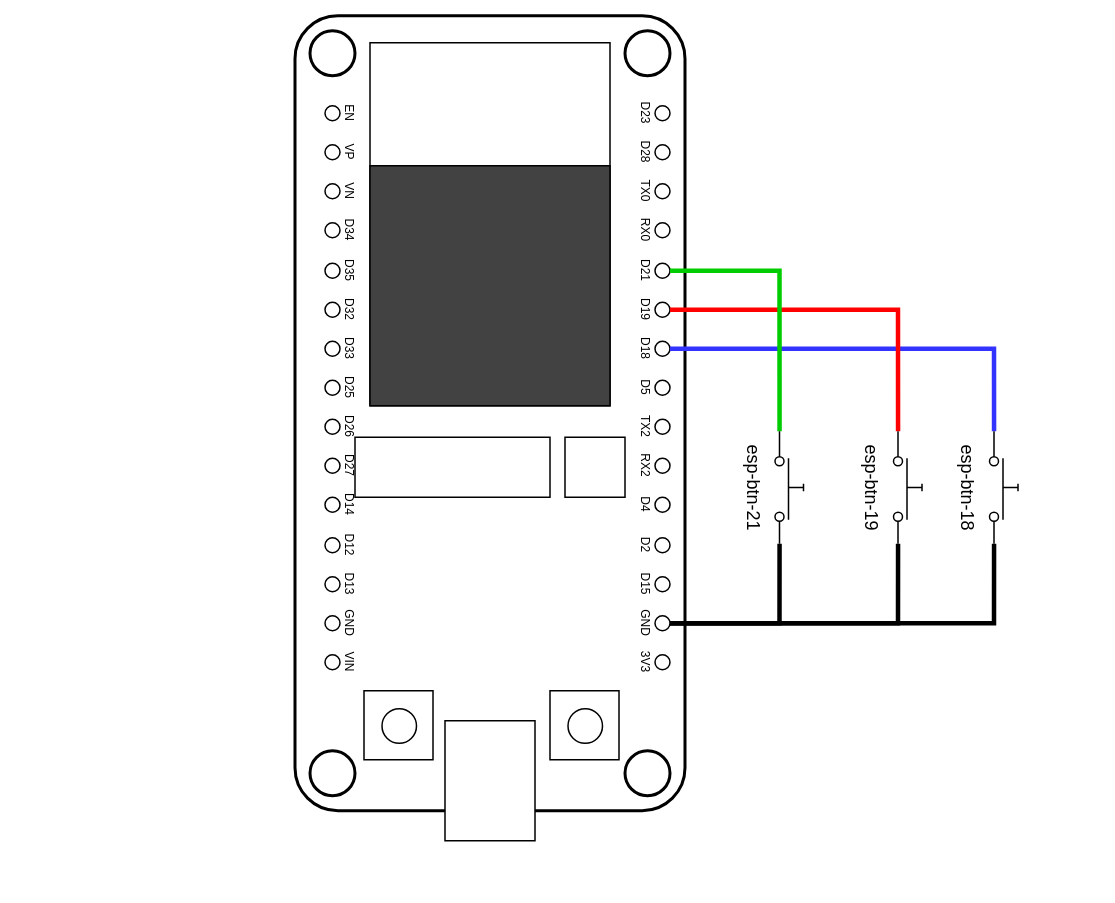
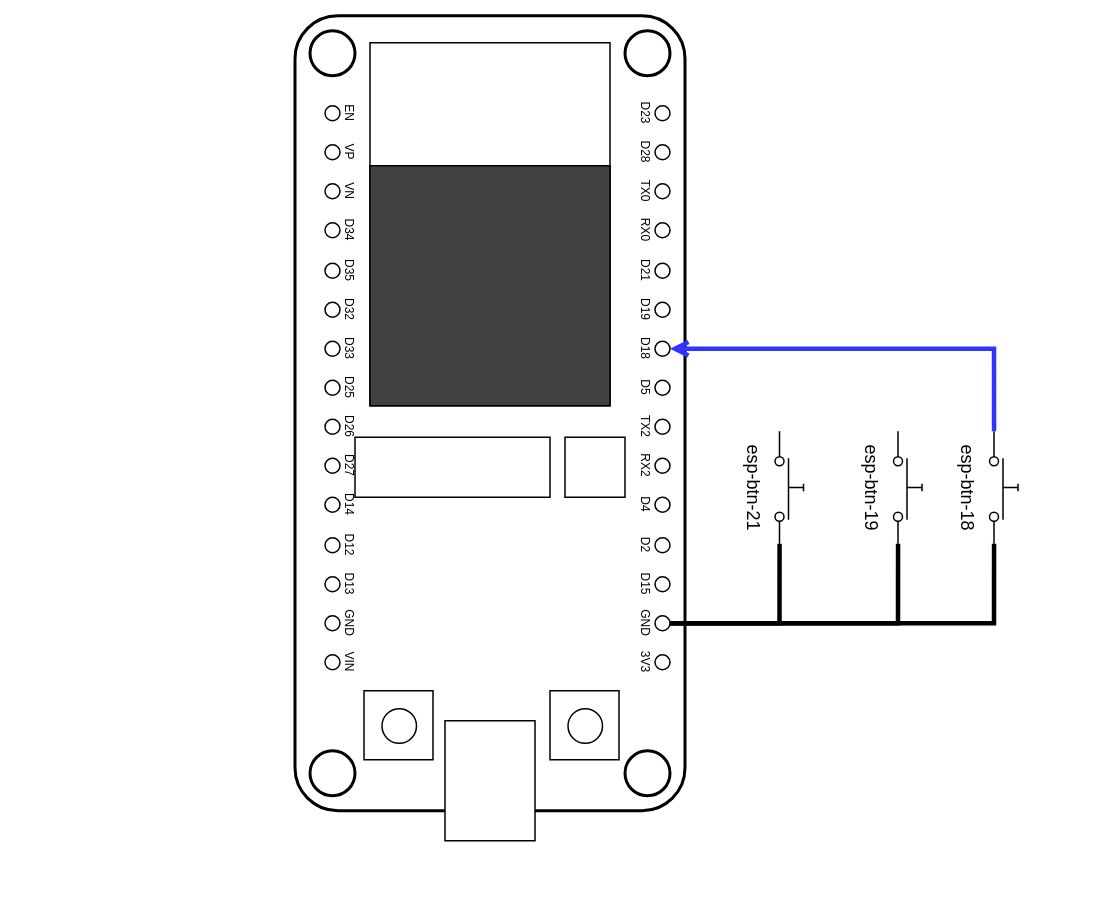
- <mxCell id="59" style="edgeStyle=orthogonalEdgeStyle;rounded=0;orthogonalLoop=1;jettySize=auto;html=1;exitX=0;exitY=0.84;exitDx=0;exitDy=0;exitPerimeter=0;entryX=0.5;entryY=0;entryDx=0;entryDy=0;fontSize=8;endArrow=none;endFill=0;strokeColor=#00CC00;strokeWidth=3;" edge="1" parent="2" source="60" target="50"><mxGeometry relative="1" as="geometry" /></mxCell>
- <mxCell id="57" style="edgeStyle=orthogonalEdgeStyle;rounded=0;orthogonalLoop=1;jettySize=auto;html=1;exitX=0;exitY=0.84;exitDx=0;exitDy=0;exitPerimeter=0;fontSize=8;endArrow=none;endFill=0;strokeColor=#FF0000;strokeWidth=3;entryX=0.5;entryY=0;entryDx=0;entryDy=0;" edge="1" parent="2" source="58" target="49"><mxGeometry relative="1" as="geometry"><mxPoint x="351" y="153" as="targetPoint" /></mxGeometry></mxCell>
- <mxCell id="55" style="edgeStyle=orthogonalEdgeStyle;rounded=0;orthogonalLoop=1;jettySize=auto;html=1;exitX=0;exitY=0.84;exitDx=0;exitDy=0;exitPerimeter=0;entryX=0.5;entryY=0;entryDx=0;entryDy=0;fontSize=8;endArrow=none;endFill=0;strokeWidth=3;strokeColor=#3333FF;" edge="1" parent="2" source="56" target="48"><mxGeometry relative="1" as="geometry" /></mxCell>
+ <mxCell id="55" style="edgeStyle=orthogonalEdgeStyle;rounded=0;orthogonalLoop=1;jettySize=auto;html=1;exitX=0;exitY=0.84;exitDx=0;exitDy=0;exitPerimeter=0;entryX=0.5;entryY=0;entryDx=0;entryDy=0;fontSize=8;endArrow=open;endFill=0;strokeWidth=3;strokeColor=#3333FF;" edge="1" parent="2" source="56" target="48"><mxGeometry relative="1" as="geometry" /></mxCell>
